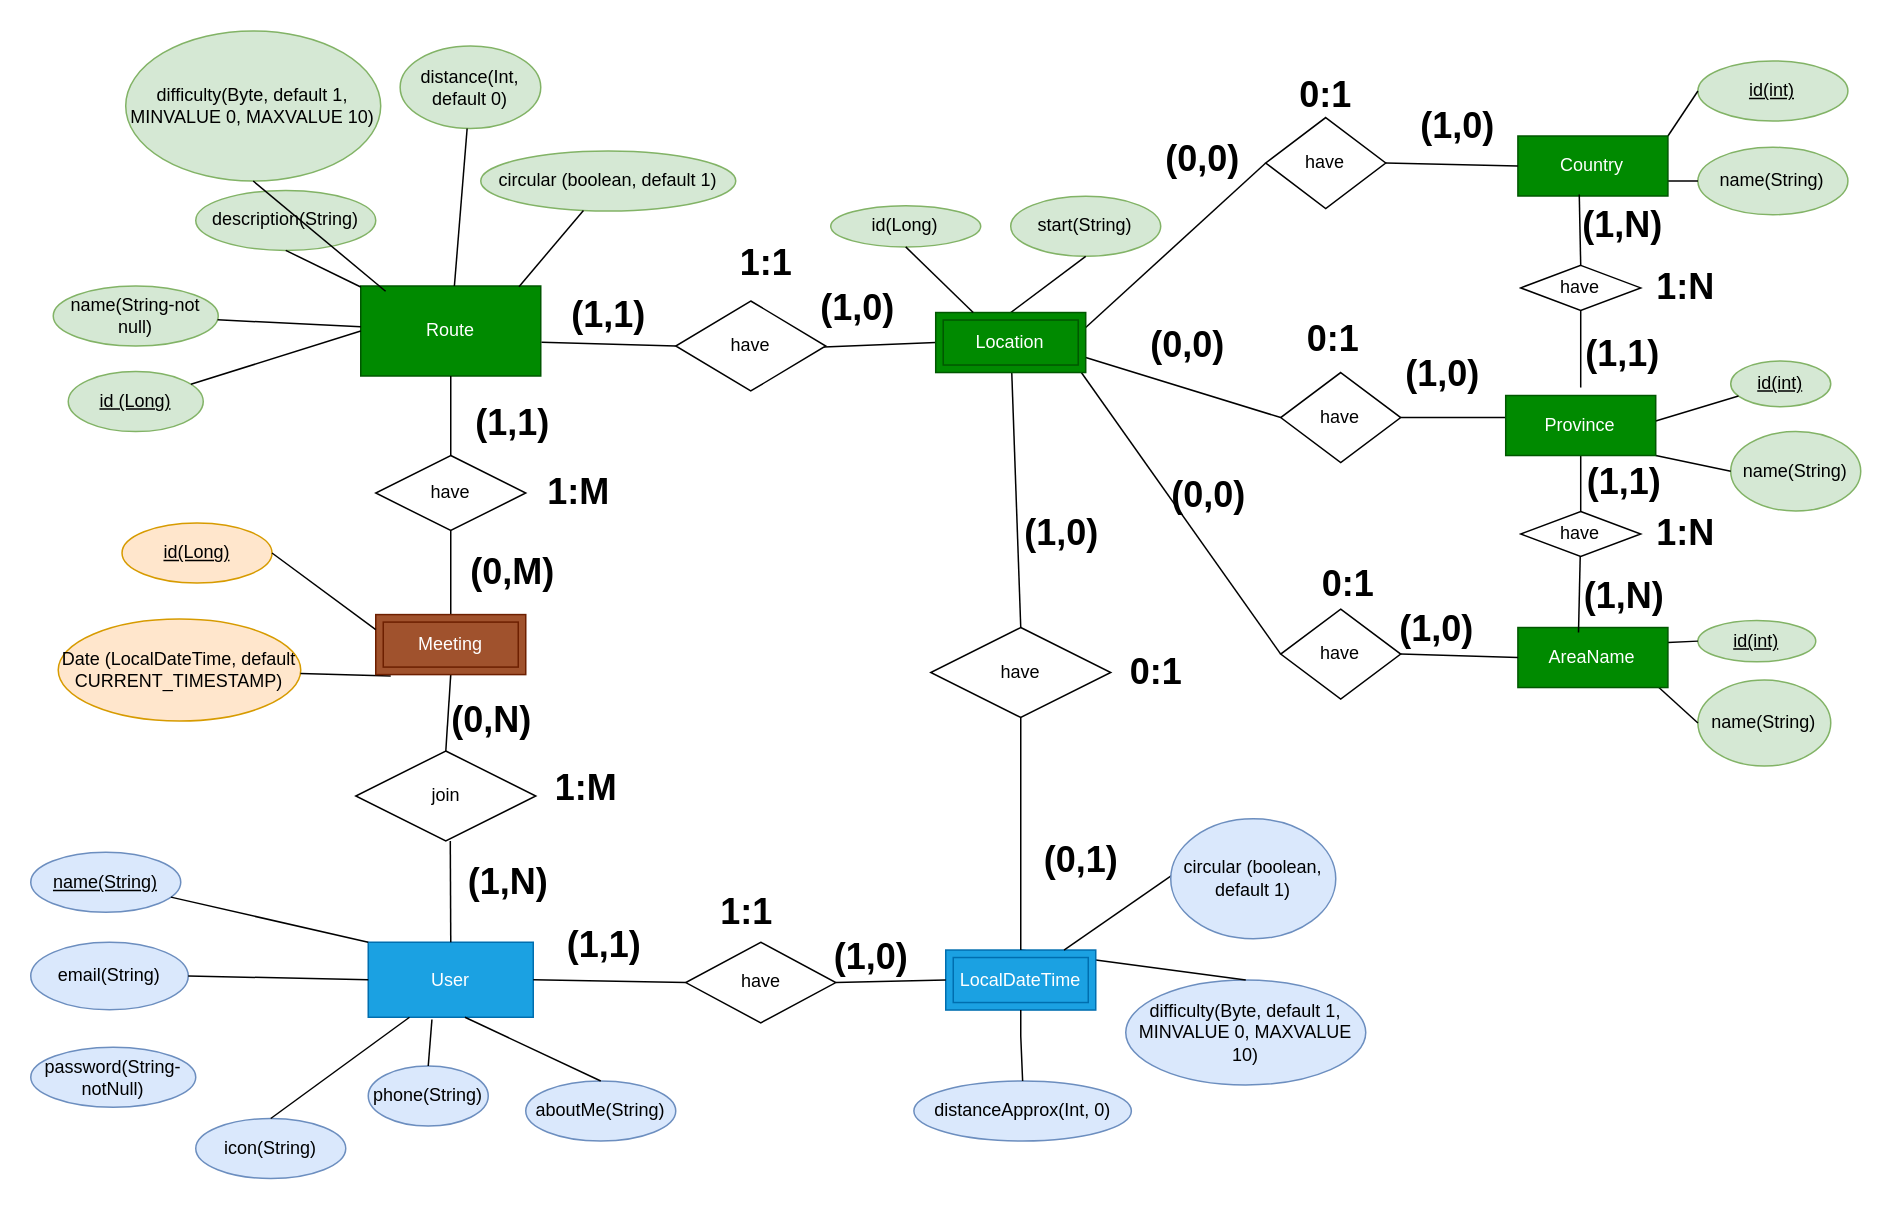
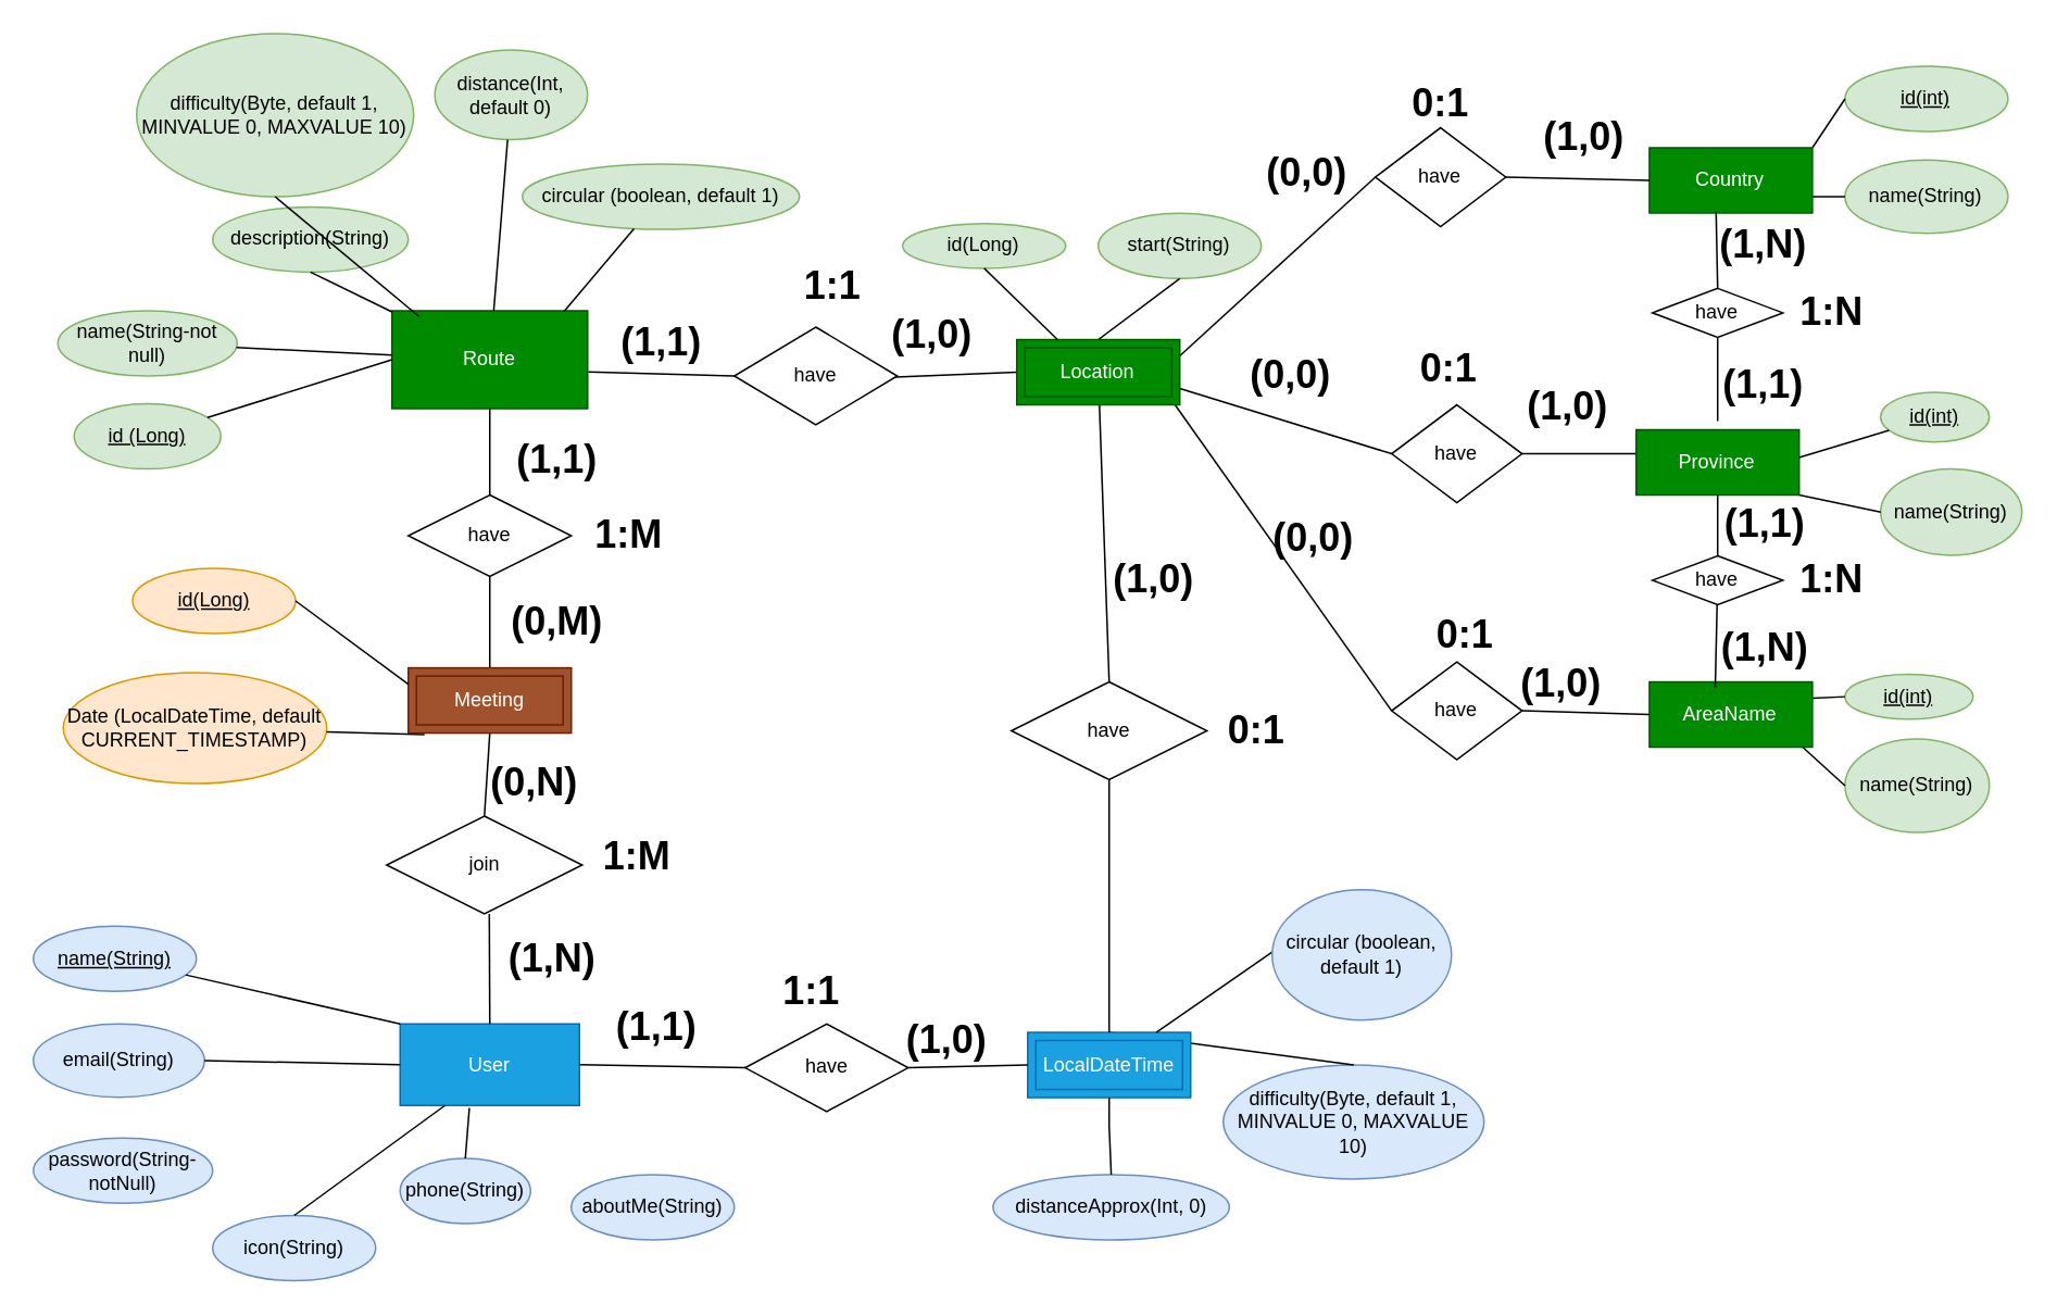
- <mxCell id="83" value="(0,1)" style="text;strokeColor=none;fillColor=none;html=1;fontSize=24;fontStyle=1;verticalAlign=middle;align=center;fontFamily=Helvetica;fontColor=default;" vertex="1" parent="1"><mxGeometry x="686.25" y="547.69" width="67.5" height="50" as="geometry" /></mxCell>
- <mxCell id="28" value="" style="endArrow=none;html=1;rounded=0;entryX=0.5;entryY=0;entryDx=0;entryDy=0;exitX=0.586;exitY=1;exitDx=0;exitDy=0;exitPerimeter=0;" parent="1" source="15" target="23" edge="1"><mxGeometry width="50" height="50" relative="1" as="geometry"><mxPoint x="360" y="607.5" as="sourcePoint" /><mxPoint x="410" y="557.5" as="targetPoint" /></mxGeometry></mxCell>
